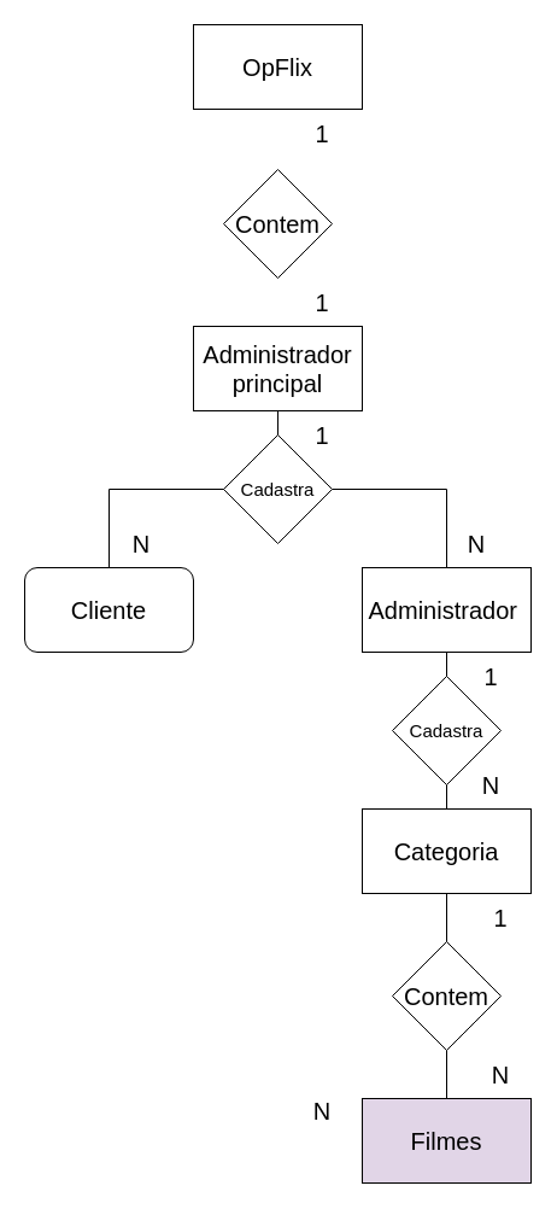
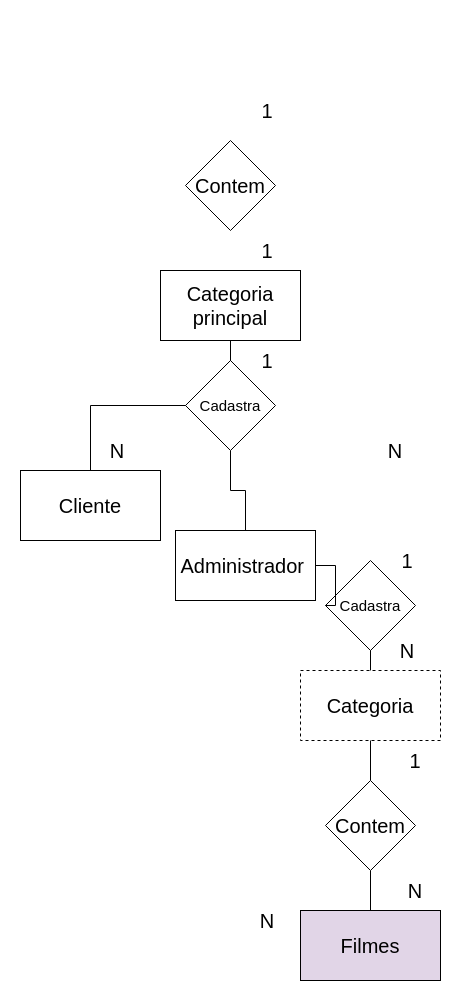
- <mxCell id="7" value="&lt;span style=&quot;font-size: 20px&quot;&gt;OpFlix&lt;br&gt;&lt;/span&gt;" style="rounded=0;whiteSpace=wrap;html=1;" parent="1" vertex="1"><mxGeometry x="160" y="20" width="140" height="70" as="geometry" /></mxCell>
- <mxCell id="3" value="&lt;span style=&quot;font-size: 20px&quot;&gt;Administrador&lt;br&gt;principal&lt;br&gt;&lt;/span&gt;" style="rounded=0;whiteSpace=wrap;html=1;" parent="1" vertex="1"><mxGeometry x="160" y="270" width="140" height="70" as="geometry" /></mxCell>
+ <mxCell id="3" value="&lt;span style=&quot;font-size: 20px&quot;&gt;Categoria&lt;br&gt;principal&lt;br&gt;&lt;/span&gt;" style="rounded=0;whiteSpace=wrap;html=1;" parent="1" vertex="1"><mxGeometry x="160" y="270" width="140" height="70" as="geometry" /></mxCell>
- <mxCell id="6" value="&lt;span style=&quot;font-size: 20px&quot;&gt;Cliente&lt;br&gt;&lt;/span&gt;" style="whiteSpace=wrap;html=1;rounded=1;" parent="1" vertex="1"><mxGeometry x="20" y="470" width="140" height="70" as="geometry" /></mxCell>
+ <mxCell id="6" value="&lt;span style=&quot;font-size: 20px&quot;&gt;Cliente&lt;br&gt;&lt;/span&gt;" style="rounded=0;whiteSpace=wrap;html=1;" parent="1" vertex="1"><mxGeometry x="20" y="470" width="140" height="70" as="geometry" /></mxCell>
- <mxCell id="5" value="&lt;span style=&quot;font-size: 20px&quot;&gt;Administrador&amp;nbsp;&lt;br&gt;&lt;/span&gt;" style="rounded=0;whiteSpace=wrap;html=1;" parent="1" vertex="1"><mxGeometry x="300" y="470" width="140" height="70" as="geometry" /></mxCell>
+ <mxCell id="5" value="&lt;span style=&quot;font-size: 20px&quot;&gt;Administrador&amp;nbsp;&lt;br&gt;&lt;/span&gt;" style="rounded=0;whiteSpace=wrap;html=1;" parent="1" vertex="1"><mxGeometry x="175" y="530" width="140" height="70" as="geometry" /></mxCell>
- <mxCell id="17" value="&lt;span style=&quot;font-size: 20px&quot;&gt;Categoria&lt;br&gt;&lt;/span&gt;" style="rounded=0;whiteSpace=wrap;html=1;" parent="1" vertex="1"><mxGeometry x="300" y="670" width="140" height="70" as="geometry" /></mxCell>
+ <mxCell id="17" value="&lt;span style=&quot;font-size: 20px&quot;&gt;Categoria&lt;br&gt;&lt;/span&gt;" style="rounded=0;whiteSpace=wrap;html=1;dashed=1;" parent="1" vertex="1"><mxGeometry x="300" y="670" width="140" height="70" as="geometry" /></mxCell>
